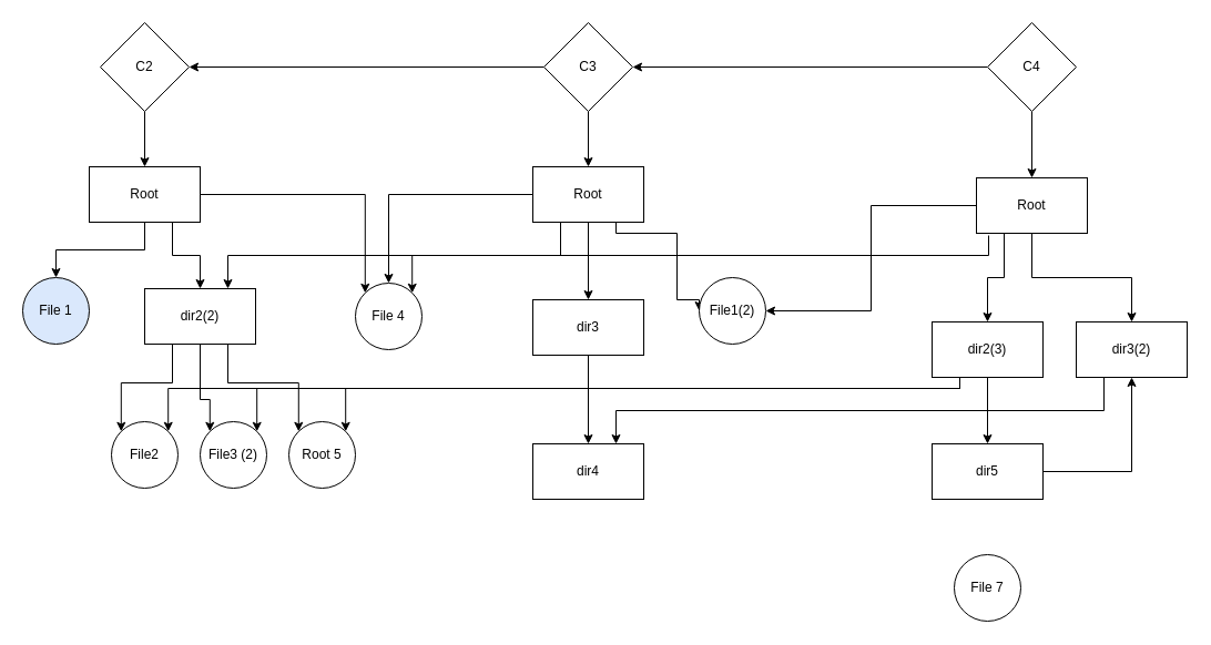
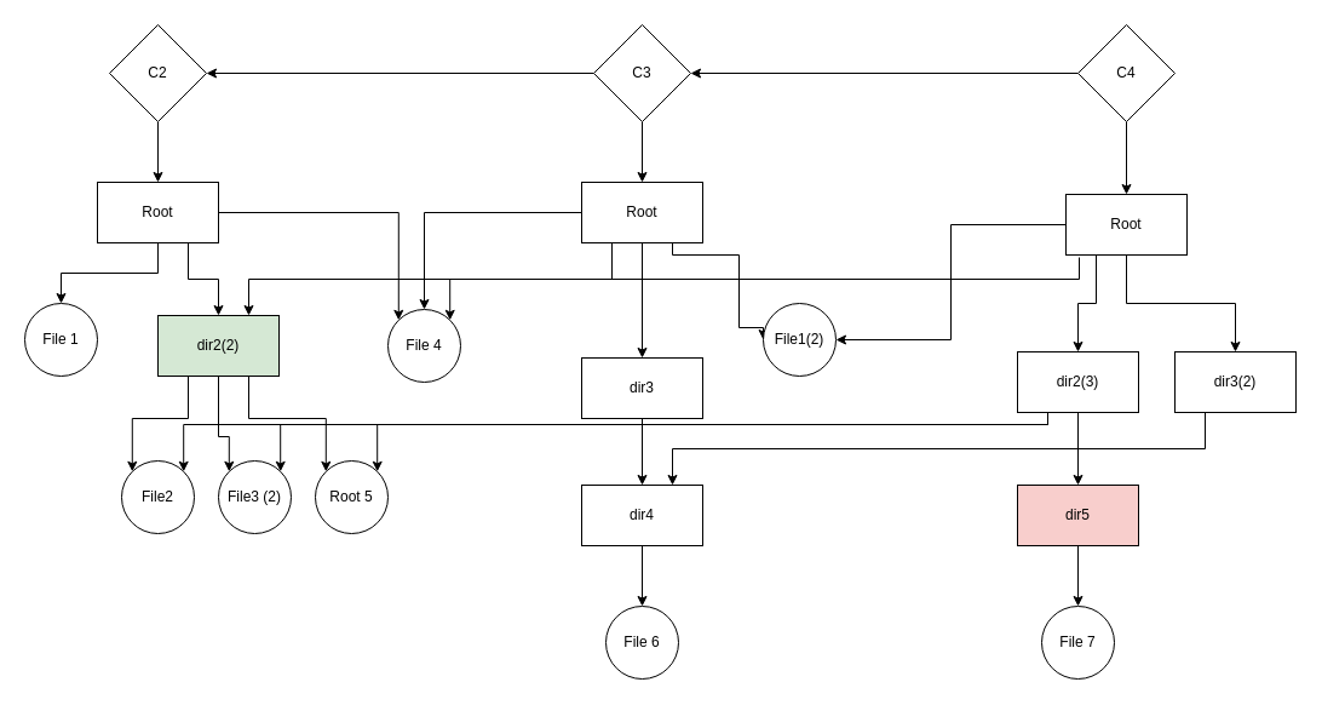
- <mxCell id="8" value="File 1" style="ellipse;whiteSpace=wrap;html=1;aspect=fixed;fillColor=#dae8fc;" vertex="1" parent="1"><mxGeometry x="20" y="250" width="60" height="60" as="geometry" /></mxCell>
+ <mxCell id="8" value="File 1" style="ellipse;whiteSpace=wrap;html=1;aspect=fixed;" vertex="1" parent="1"><mxGeometry x="20" y="250" width="60" height="60" as="geometry" /></mxCell>
- <mxCell id="12" value="dir2(2)" style="rounded=0;whiteSpace=wrap;html=1;" vertex="1" parent="1"><mxGeometry x="130" y="260" width="100" height="50" as="geometry" /></mxCell>
+ <mxCell id="12" value="dir2(2)" style="rounded=0;whiteSpace=wrap;html=1;fillColor=#d5e8d4;" vertex="1" parent="1"><mxGeometry x="130" y="260" width="100" height="50" as="geometry" /></mxCell>
- <mxCell id="26" value="dir3" style="rounded=0;whiteSpace=wrap;html=1;" vertex="1" parent="1"><mxGeometry x="480" y="270" width="100" height="50" as="geometry" /></mxCell>
+ <mxCell id="26" value="dir3" style="rounded=0;whiteSpace=wrap;html=1;" vertex="1" parent="1"><mxGeometry x="480" y="295" width="100" height="50" as="geometry" /></mxCell>
- <mxCell id="48" value="dir5" style="rounded=0;whiteSpace=wrap;html=1;" vertex="1" parent="1"><mxGeometry x="840" y="400" width="100" height="50" as="geometry" /></mxCell>
+ <mxCell id="48" value="dir5" style="rounded=0;whiteSpace=wrap;html=1;fillColor=#f8cecc;" vertex="1" parent="1"><mxGeometry x="840" y="400" width="100" height="50" as="geometry" /></mxCell>
- <mxCell id="47" value="" style="edgeStyle=orthogonalEdgeStyle;rounded=0;orthogonalLoop=1;jettySize=auto;html=1;" edge="1" parent="1" source="48" target="46"><mxGeometry relative="1" as="geometry" /></mxCell>
+ <mxCell id="47" value="" style="edgeStyle=orthogonalEdgeStyle;rounded=0;orthogonalLoop=1;jettySize=auto;html=1;" edge="1" parent="1" source="48" target="44"><mxGeometry relative="1" as="geometry" /></mxCell>
+ <mxCell id="27" value="" style="edgeStyle=orthogonalEdgeStyle;rounded=0;orthogonalLoop=1;jettySize=auto;html=1;" edge="1" parent="1" source="28" target="29"><mxGeometry relative="1" as="geometry" /></mxCell>
+ <mxCell id="29" value="File 6" style="ellipse;whiteSpace=wrap;html=1;aspect=fixed;" vertex="1" parent="1"><mxGeometry x="500" y="500" width="60" height="60" as="geometry" /></mxCell>
